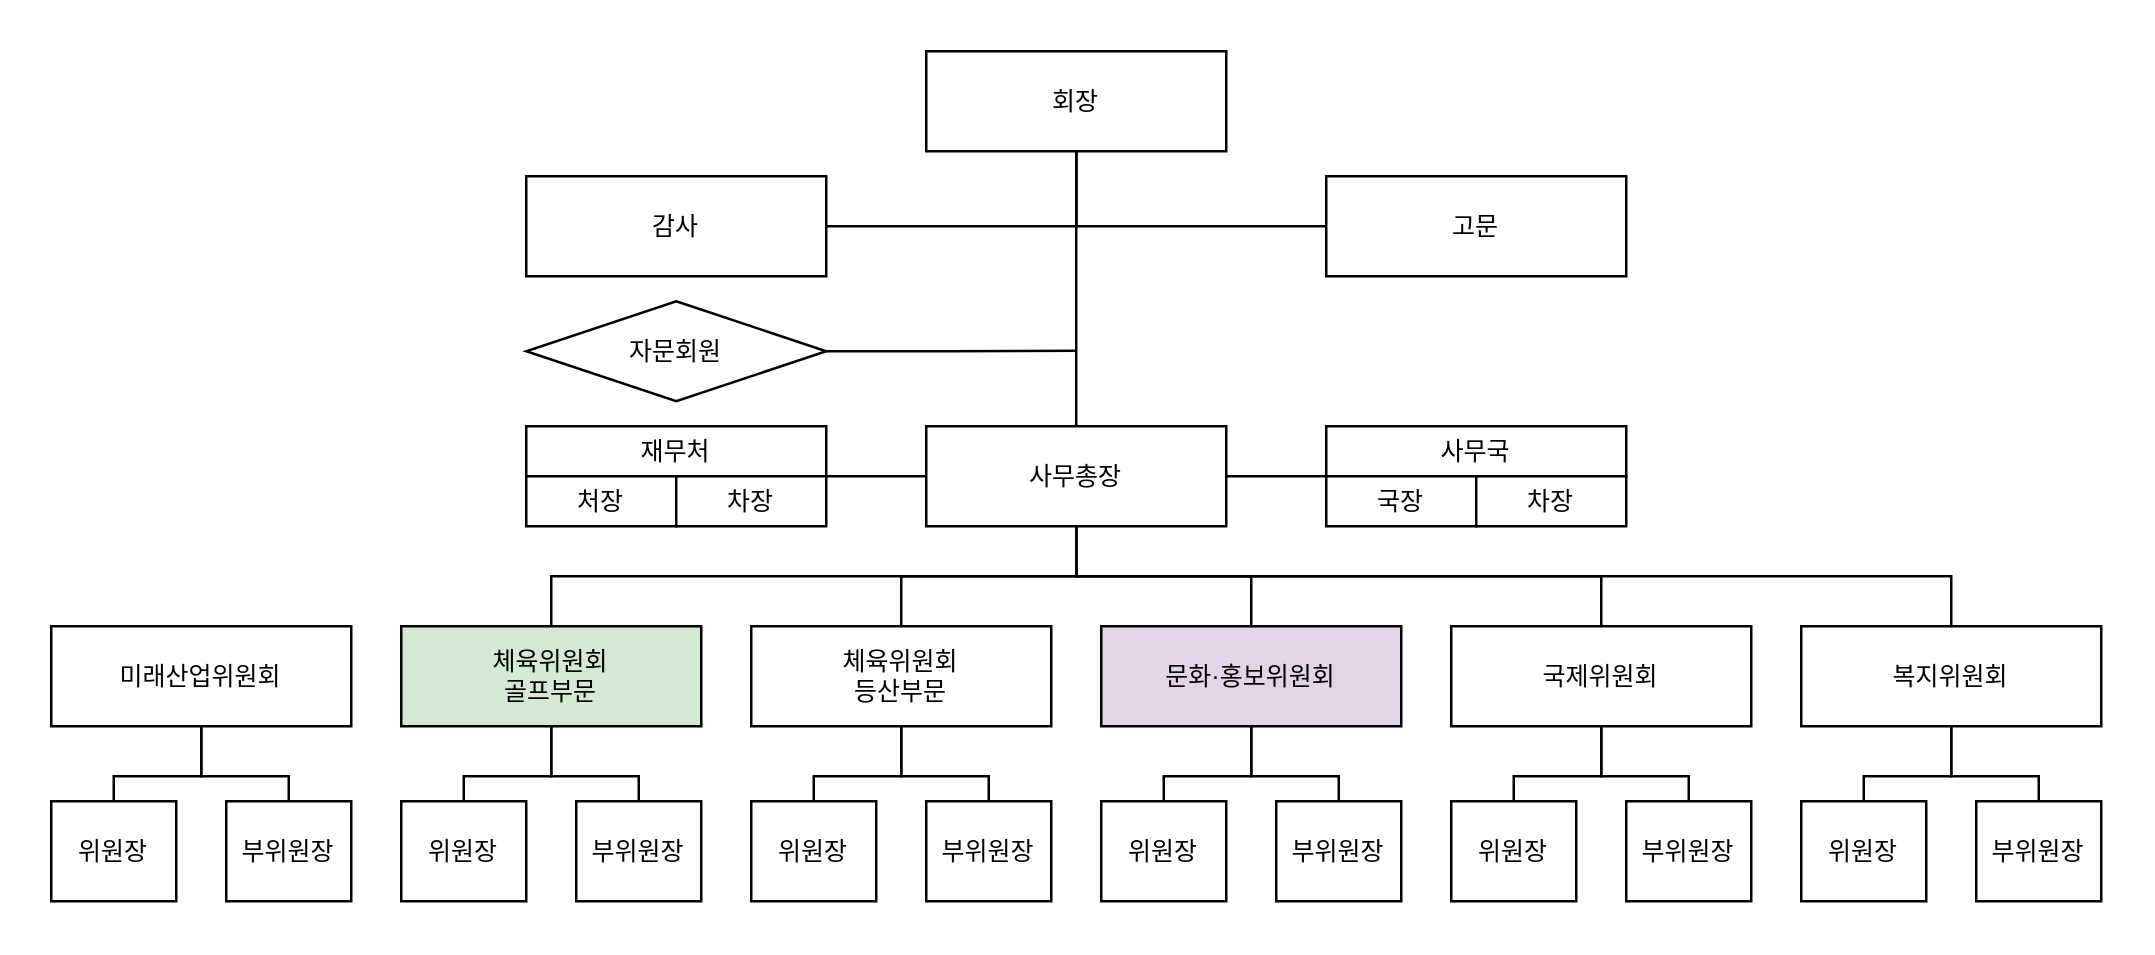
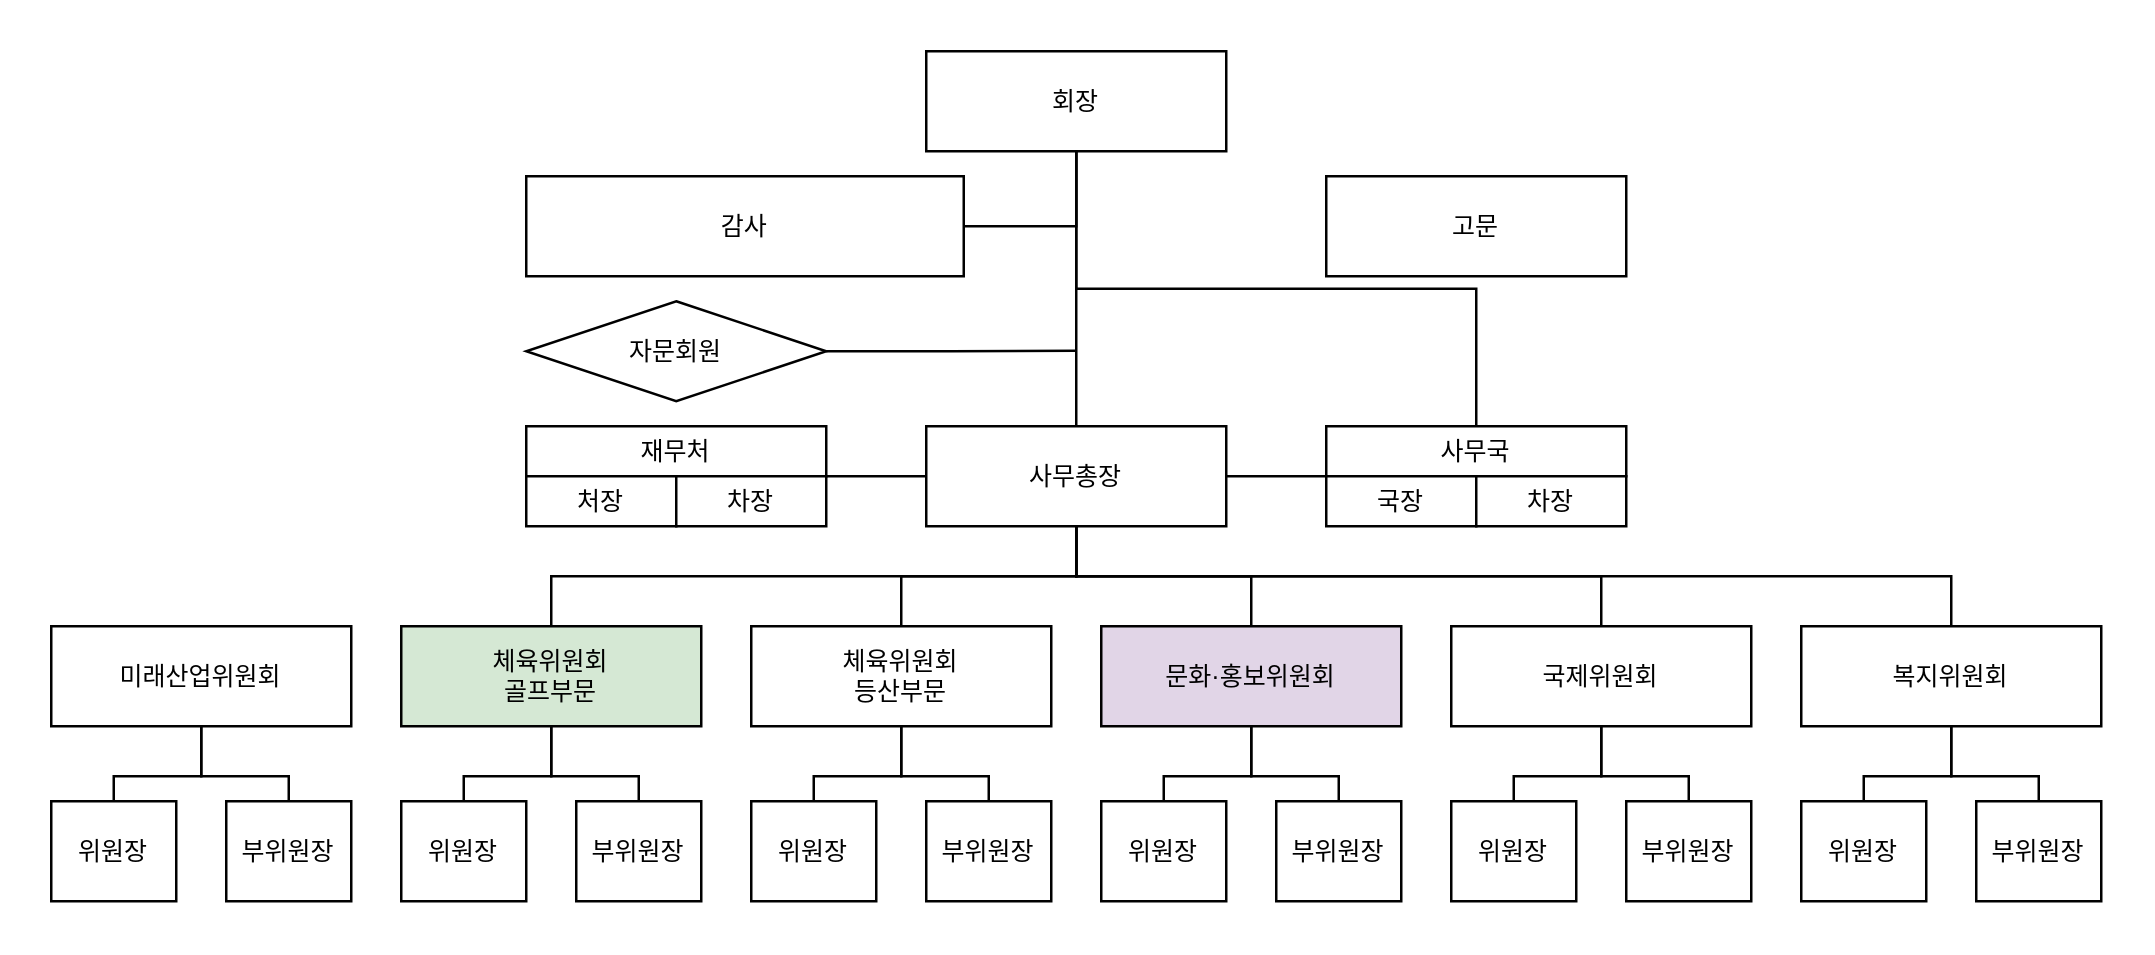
- <mxCell id="41" value="감사" style="whiteSpace=wrap;html=1;fontSize=10;" vertex="1" parent="1"><mxGeometry x="210" y="70" width="120" height="40" as="geometry" /></mxCell>
+ <mxCell id="41" value="감사" style="whiteSpace=wrap;html=1;fontSize=10;" vertex="1" parent="1"><mxGeometry x="210" y="70" width="175" height="40" as="geometry" /></mxCell>
- <mxCell id="38" style="edgeStyle=orthogonalEdgeStyle;rounded=0;orthogonalLoop=1;jettySize=auto;html=1;exitX=0.5;exitY=1;exitDx=0;exitDy=0;entryX=0;entryY=0.5;entryDx=0;entryDy=0;endArrow=none;endFill=0;fontSize=10;" edge="1" parent="1" source="40" target="44"><mxGeometry relative="1" as="geometry" /></mxCell>
+ <mxCell id="38" style="edgeStyle=orthogonalEdgeStyle;rounded=0;orthogonalLoop=1;jettySize=auto;html=1;exitX=0.5;exitY=1;exitDx=0;exitDy=0;endArrow=none;endFill=0;fontSize=10;" edge="1" parent="1" source="40" target="51"><mxGeometry relative="1" as="geometry" /></mxCell>
